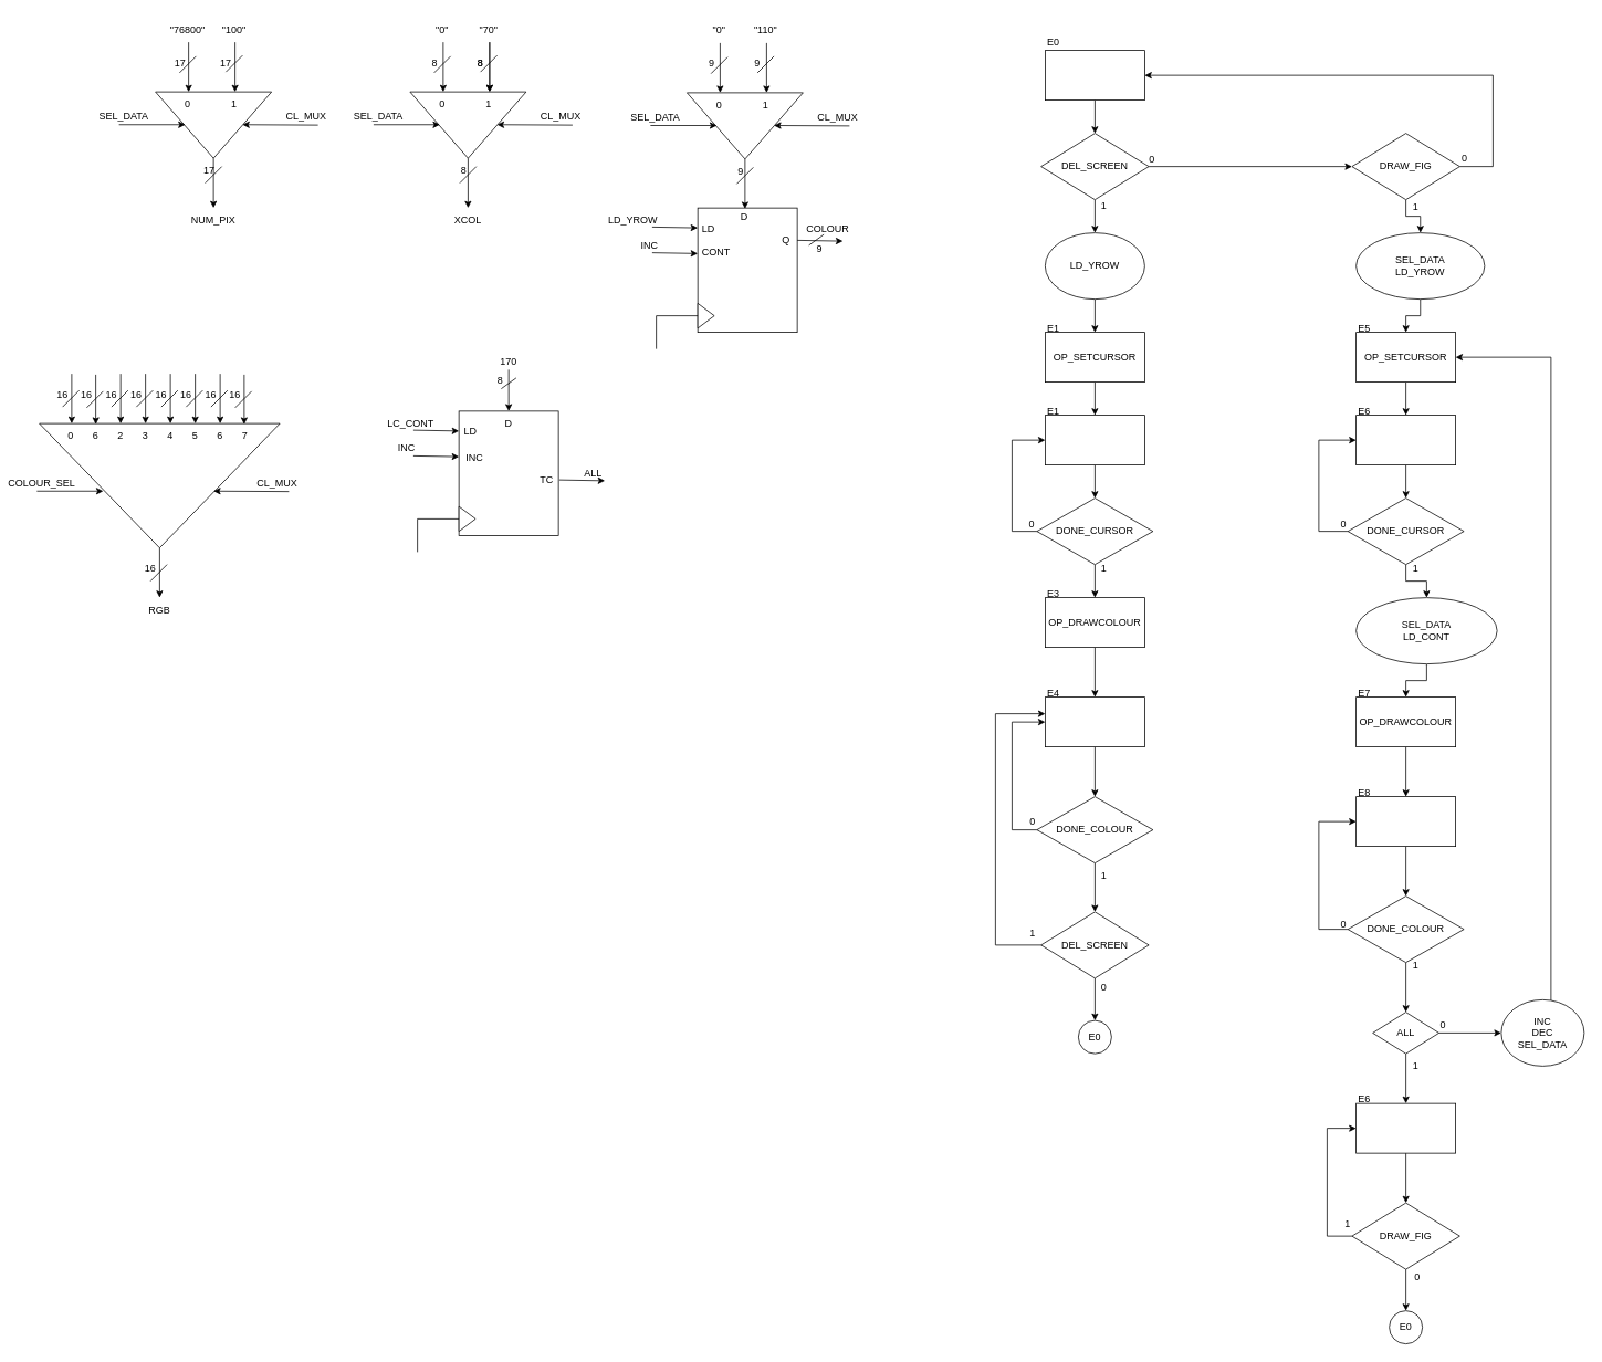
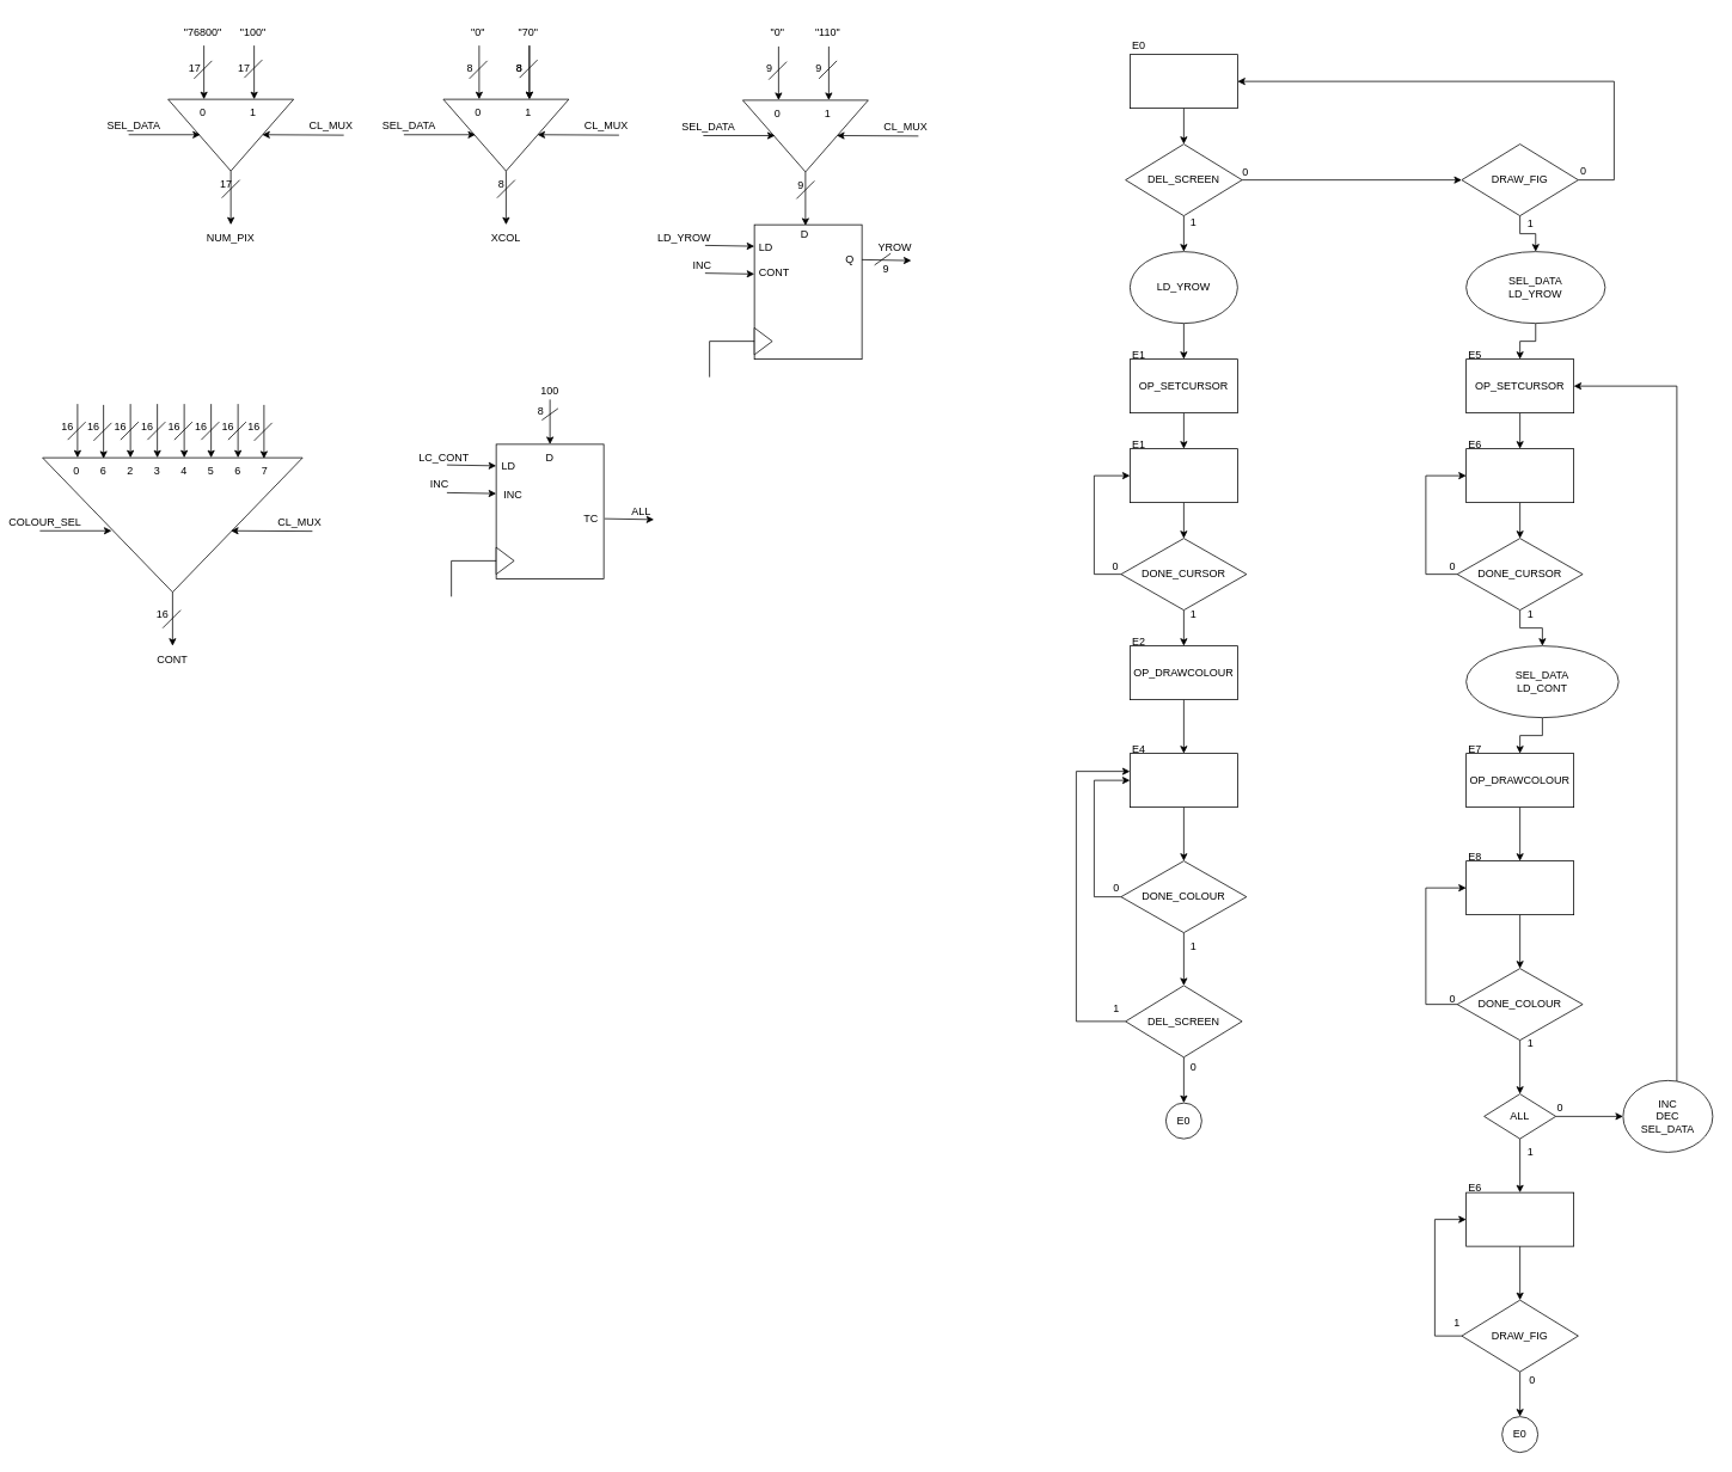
- <mxCell id="85" value="COLOUR" style="text;html=1;strokeColor=none;fillColor=none;align=center;verticalAlign=middle;whiteSpace=wrap;rounded=0;" vertex="1" parent="1"><mxGeometry x="968" y="260" width="60" height="30" as="geometry" /></mxCell>
+ <mxCell id="85" value="YROW" style="text;html=1;strokeColor=none;fillColor=none;align=center;verticalAlign=middle;whiteSpace=wrap;rounded=0;" vertex="1" parent="1"><mxGeometry x="968" y="260" width="60" height="30" as="geometry" /></mxCell>
- <mxCell id="10" value="170" style="text;html=1;strokeColor=none;fillColor=none;align=center;verticalAlign=middle;whiteSpace=wrap;rounded=0;" vertex="1" parent="1"><mxGeometry x="583" y="420" width="60" height="30" as="geometry" /></mxCell>
+ <mxCell id="10" value="100" style="text;html=1;strokeColor=none;fillColor=none;align=center;verticalAlign=middle;whiteSpace=wrap;rounded=0;" vertex="1" parent="1"><mxGeometry x="583" y="420" width="60" height="30" as="geometry" /></mxCell>
- <mxCell id="202" value="E3" style="text;html=1;strokeColor=none;fillColor=none;align=center;verticalAlign=middle;whiteSpace=wrap;rounded=0;" vertex="1" parent="1"><mxGeometry x="1240" y="700" width="60" height="30" as="geometry" /></mxCell>
+ <mxCell id="202" value="E2" style="text;html=1;strokeColor=none;fillColor=none;align=center;verticalAlign=middle;whiteSpace=wrap;rounded=0;" vertex="1" parent="1"><mxGeometry x="1240" y="700" width="60" height="30" as="geometry" /></mxCell>
- <mxCell id="123" value="RGB" style="text;html=1;strokeColor=none;fillColor=none;align=center;verticalAlign=middle;whiteSpace=wrap;rounded=0;" vertex="1" parent="1"><mxGeometry x="162" y="720" width="60" height="30" as="geometry" /></mxCell>
+ <mxCell id="123" value="CONT" style="text;html=1;strokeColor=none;fillColor=none;align=center;verticalAlign=middle;whiteSpace=wrap;rounded=0;" vertex="1" parent="1"><mxGeometry x="162" y="720" width="60" height="30" as="geometry" /></mxCell>
